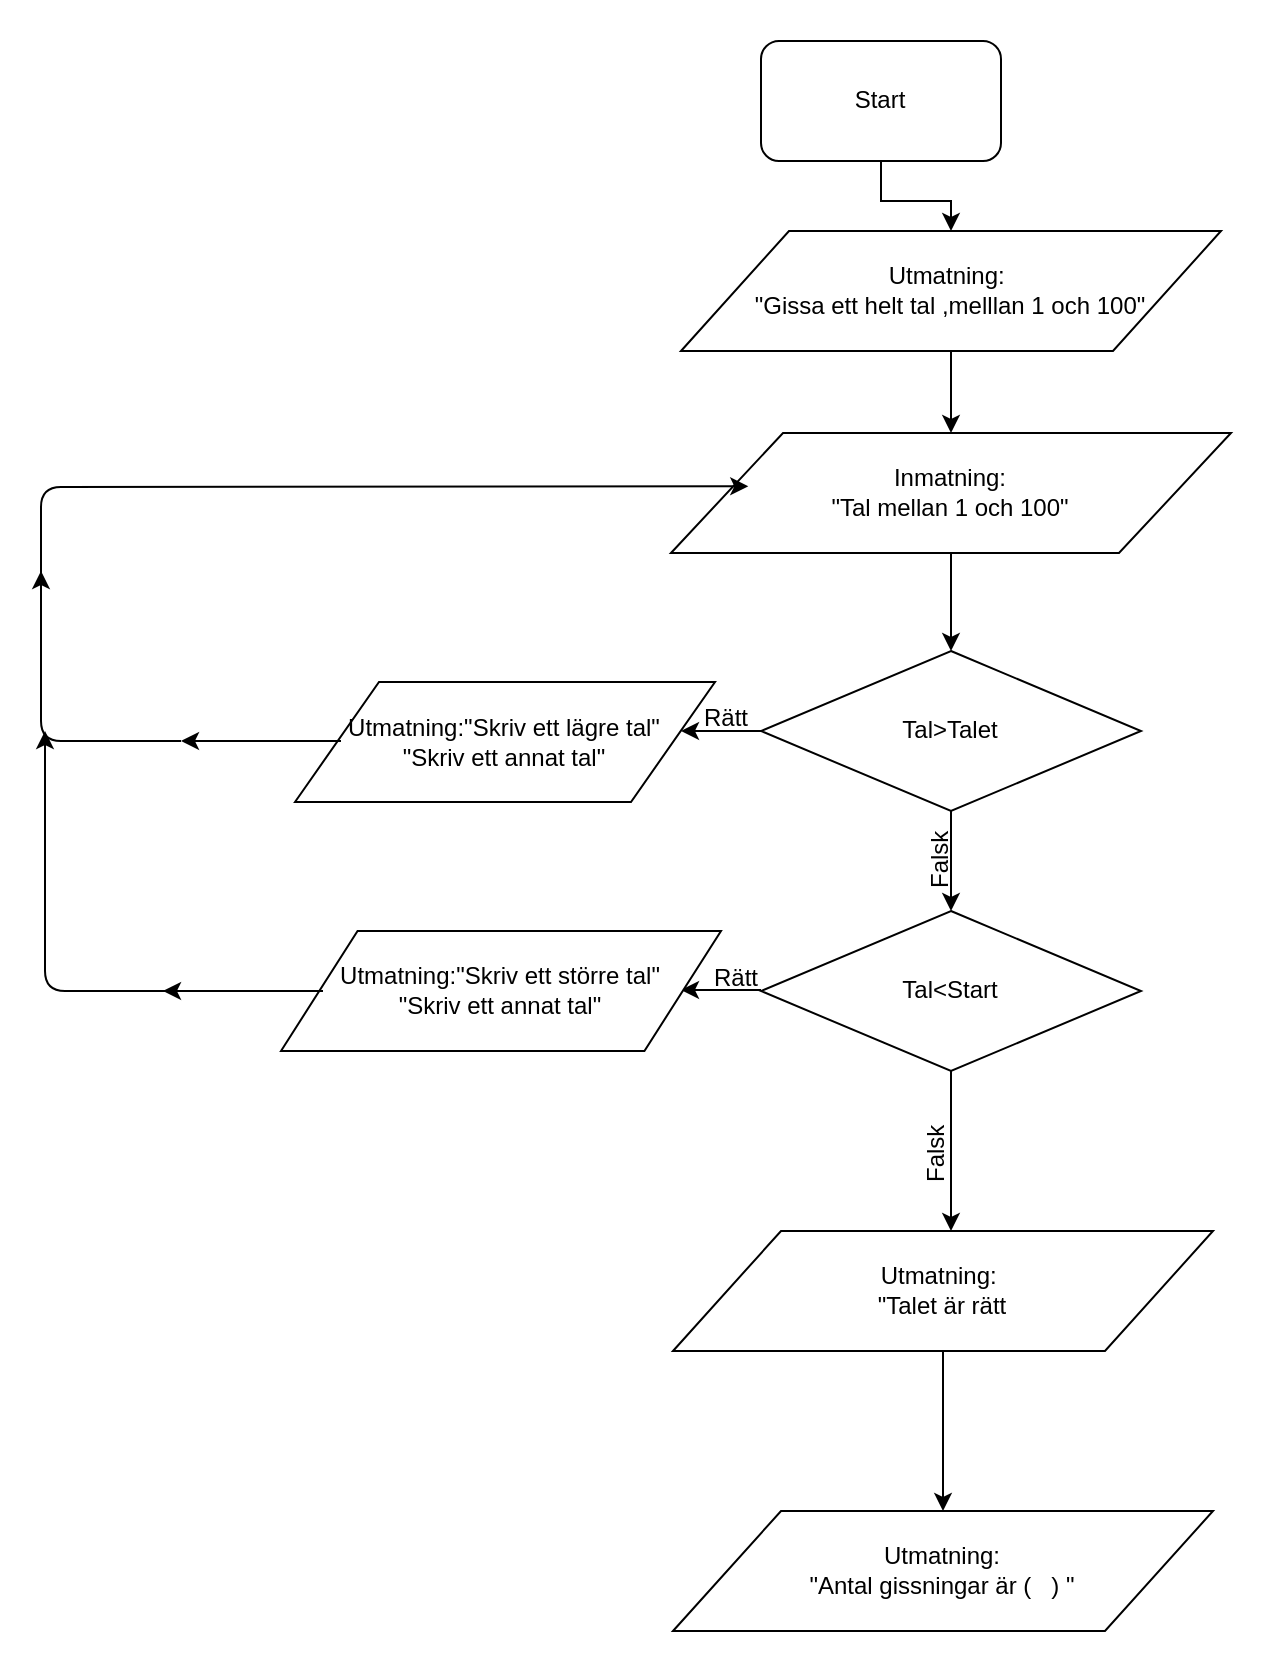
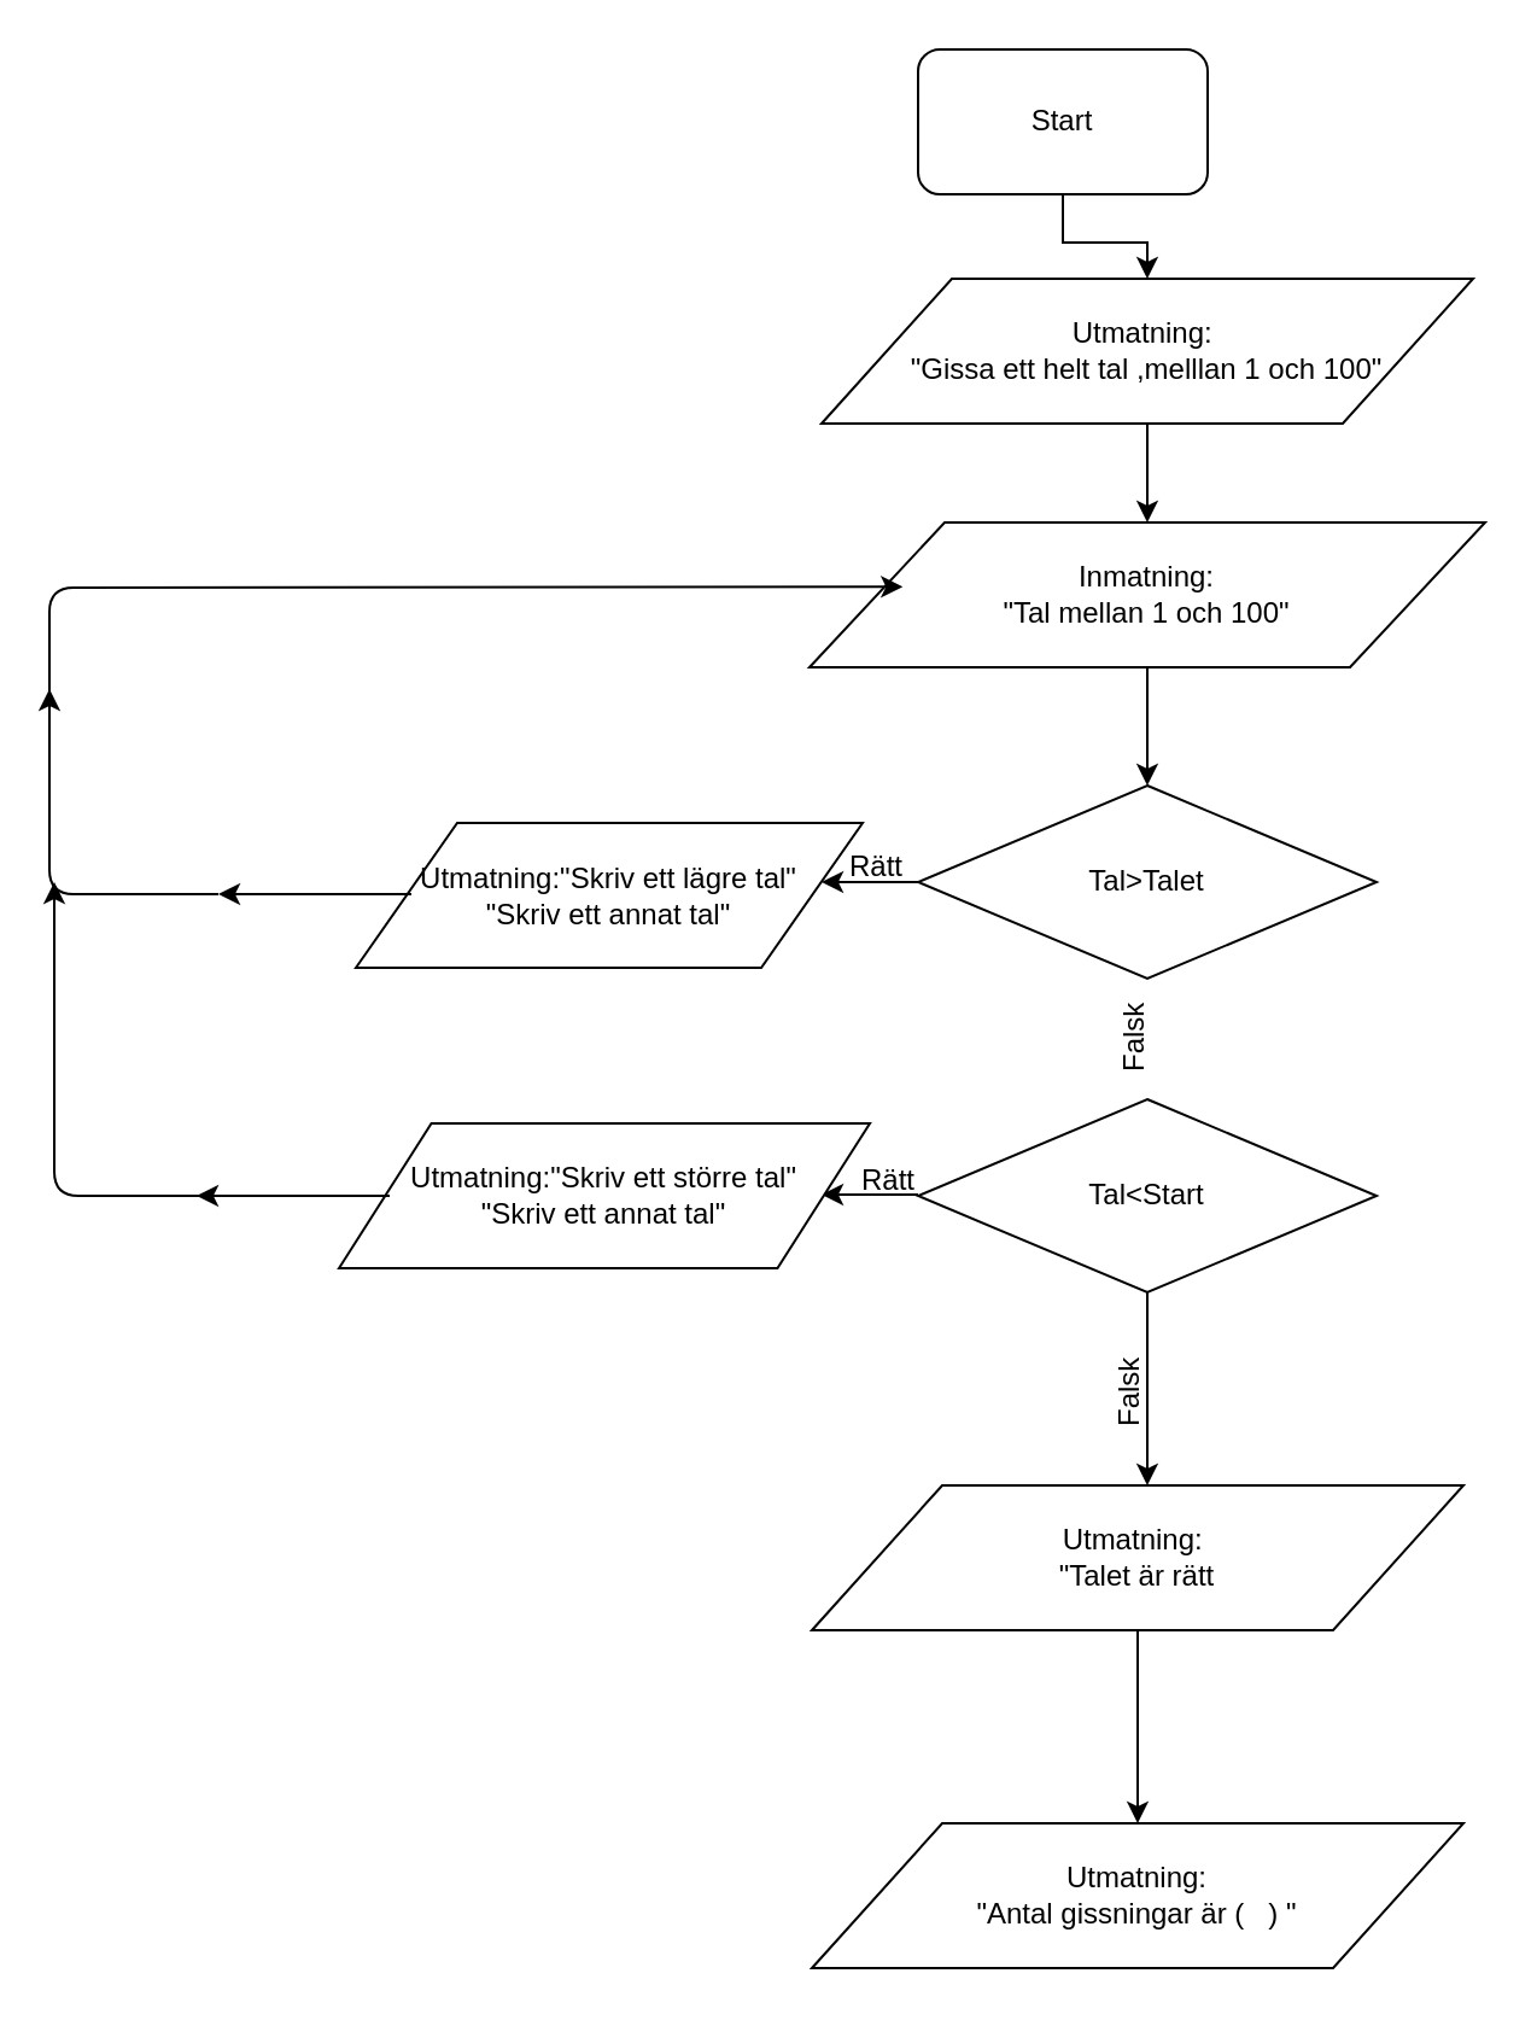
- <mxCell id="8" value="" style="edgeStyle=orthogonalEdgeStyle;rounded=0;orthogonalLoop=1;jettySize=auto;html=1;" parent="1" source="10" target="12" edge="1"><mxGeometry relative="1" as="geometry" /></mxCell>
